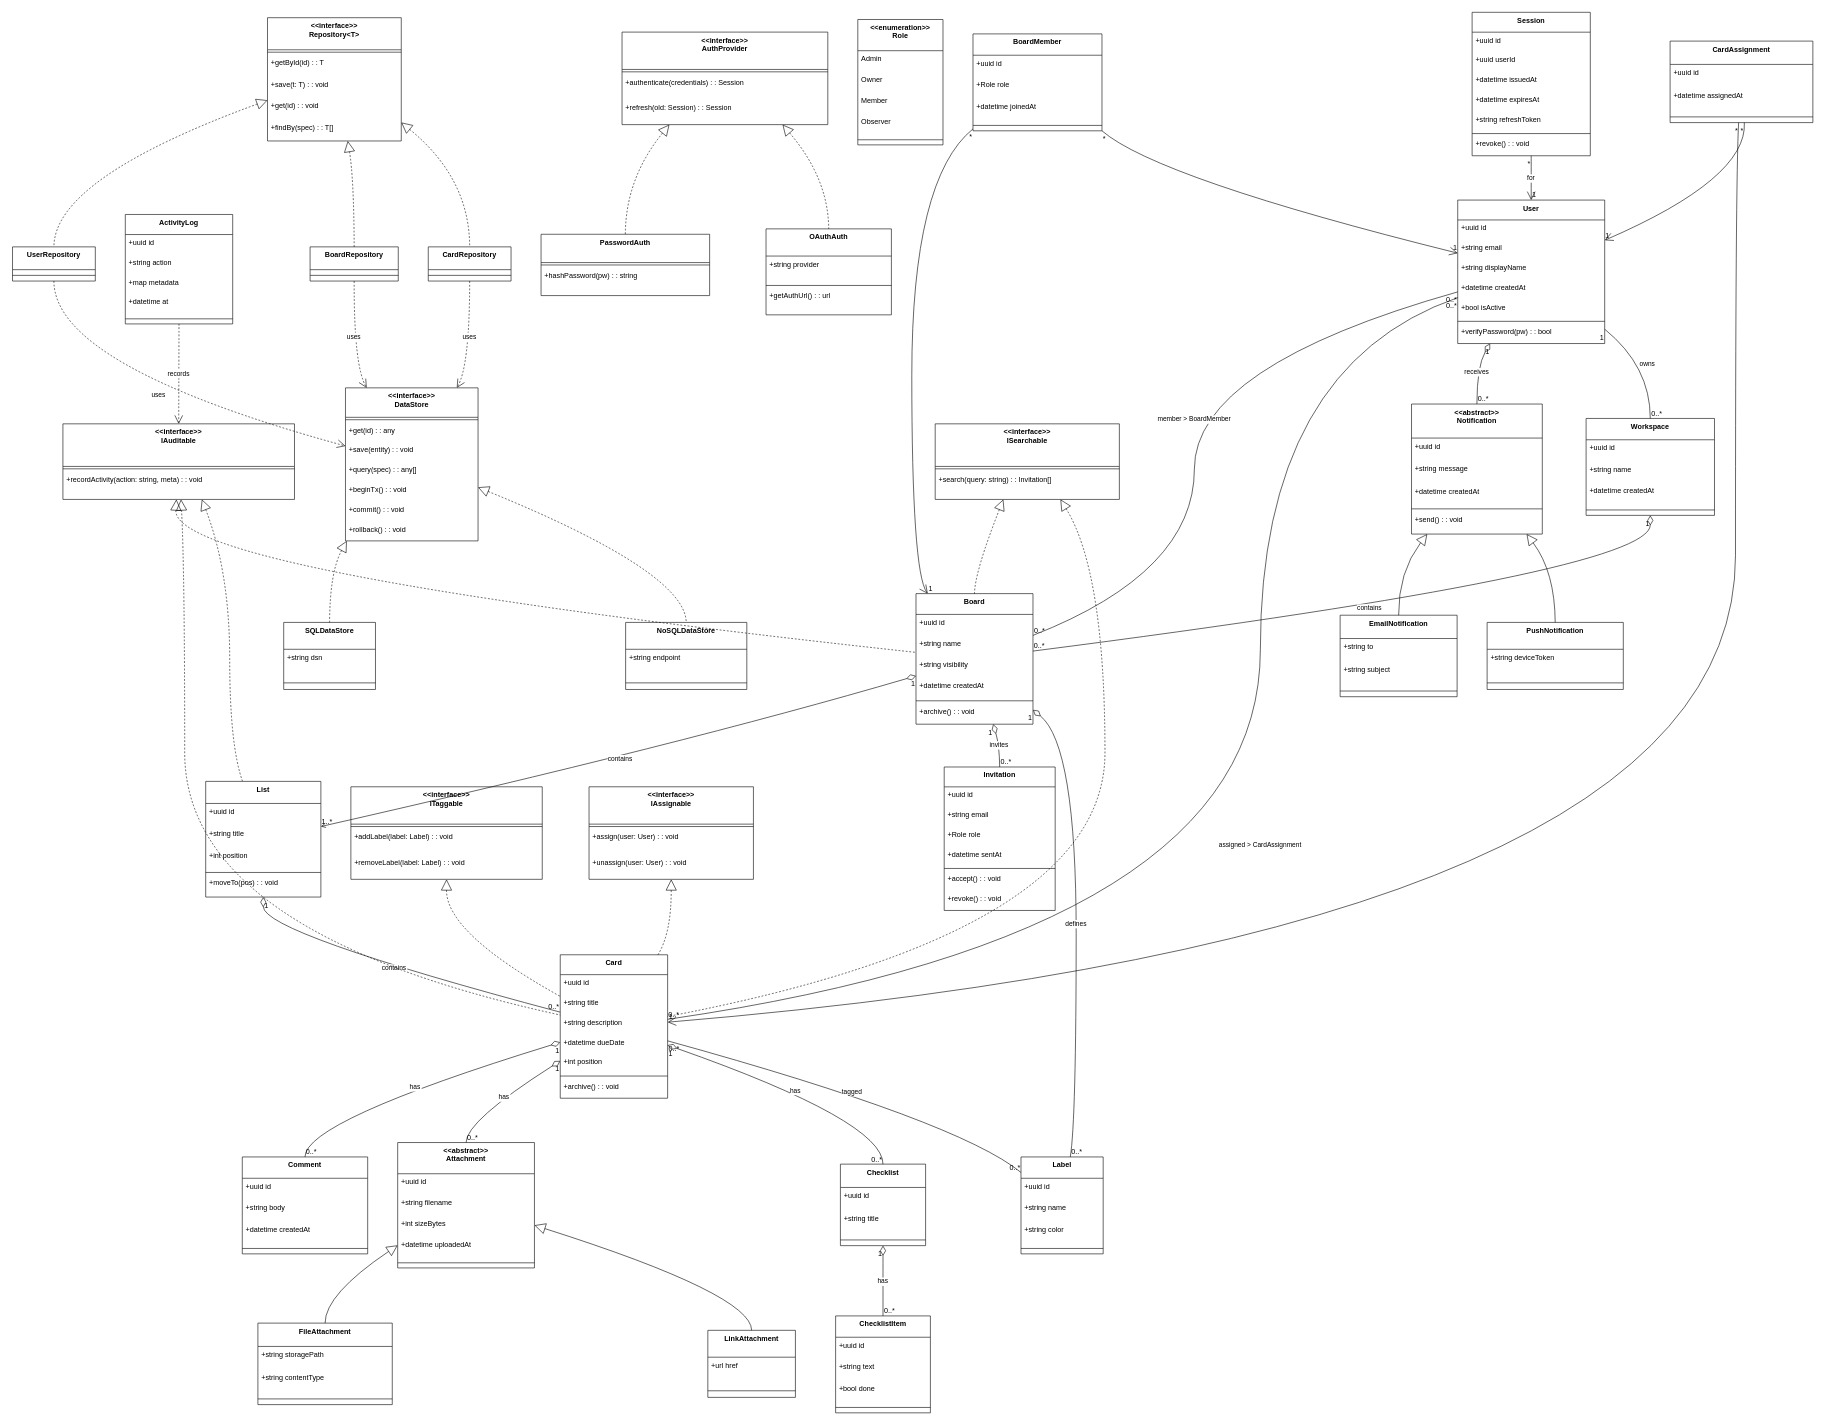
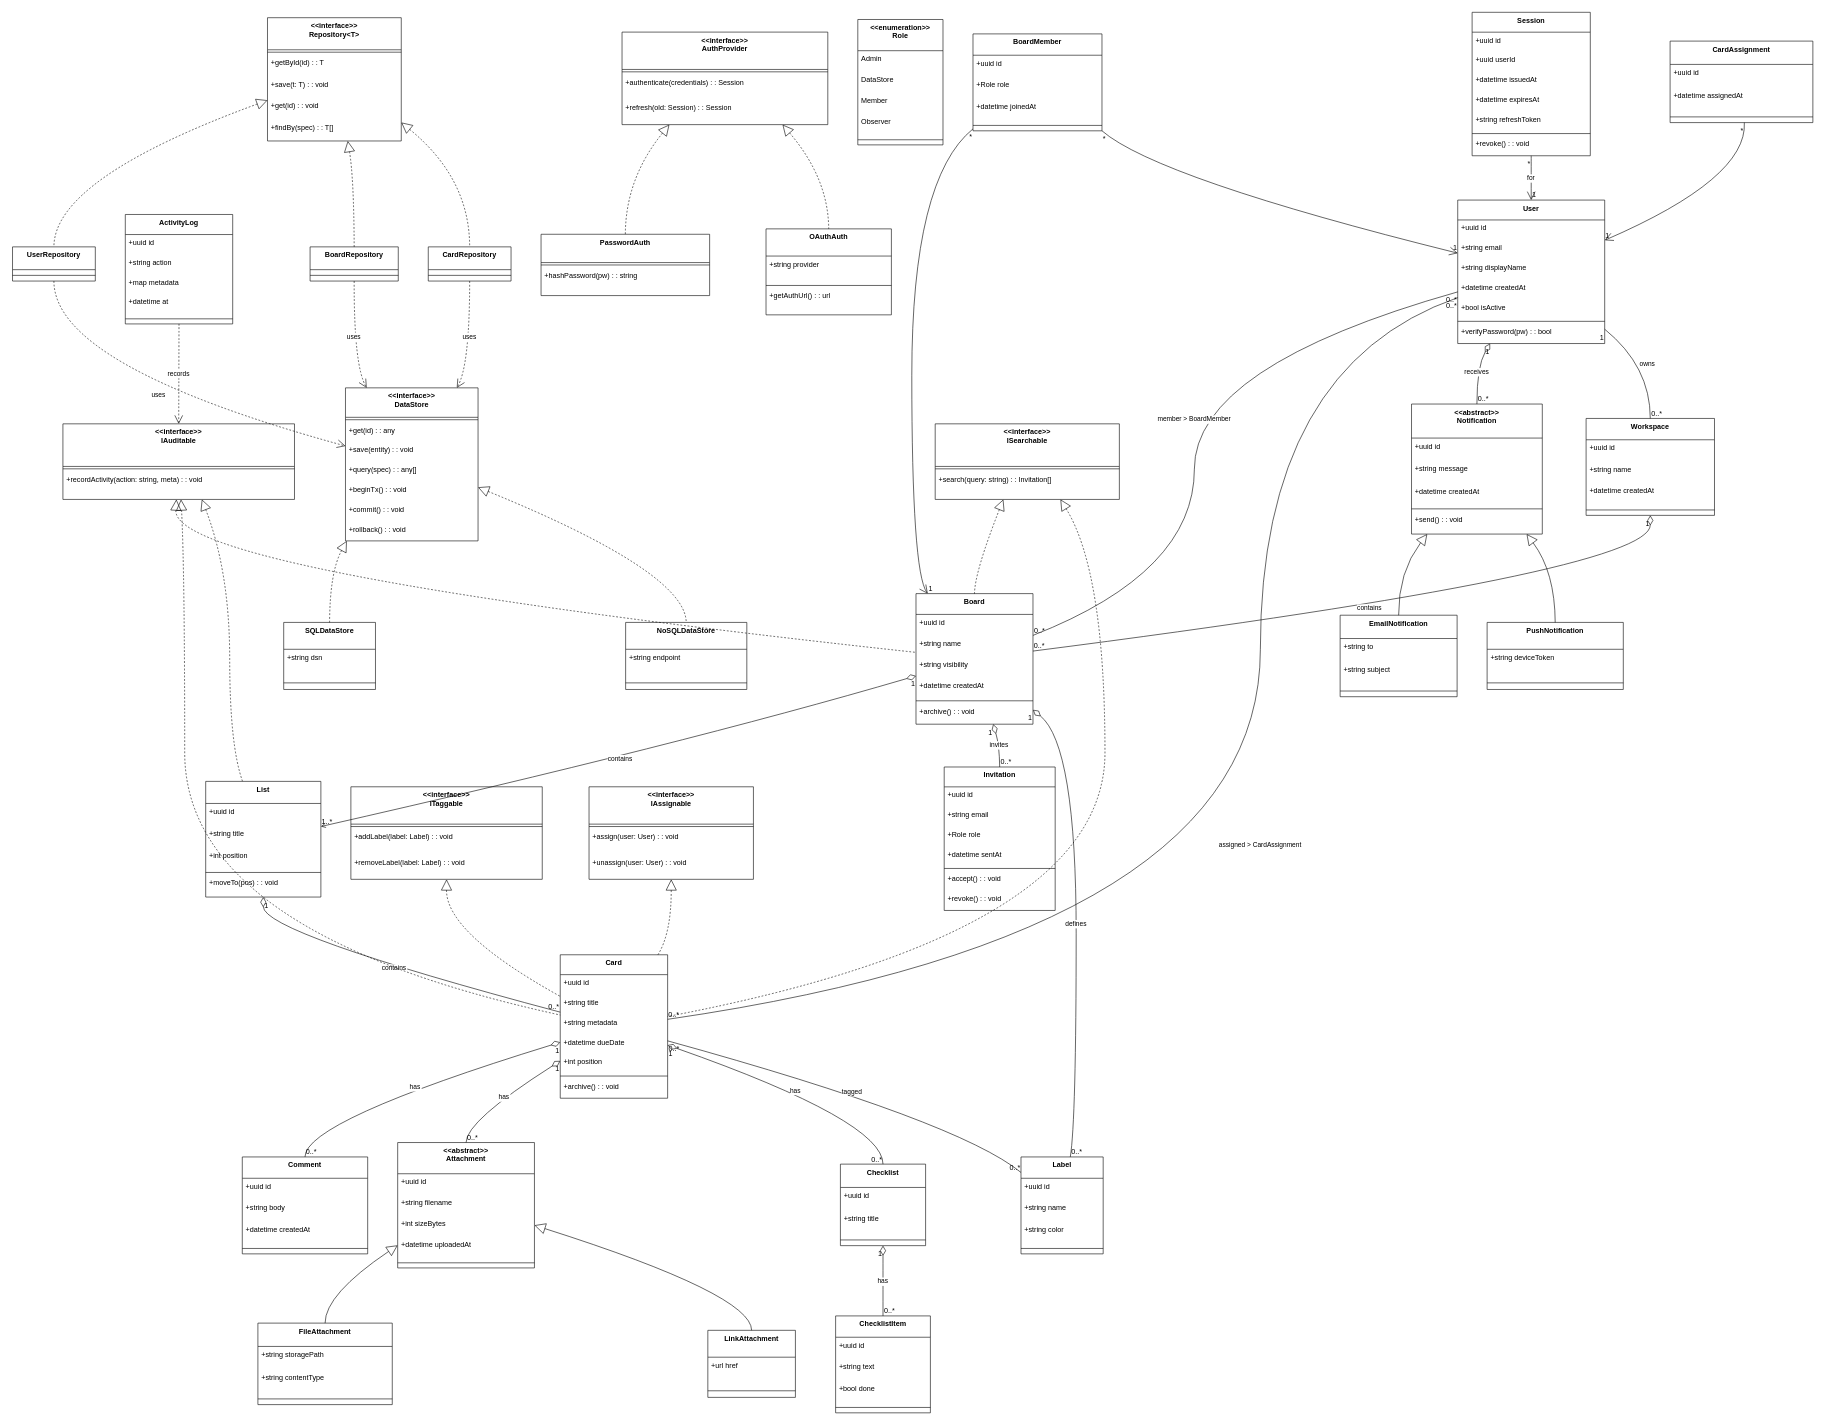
- <mxCell id="95" value="Owner" style="text;strokeColor=none;fillColor=none;align=left;verticalAlign=top;spacingLeft=4;spacingRight=4;overflow=hidden;rotatable=0;points=[[0,0.5],[1,0.5]];portConstraint=eastwest;" vertex="1" parent="93"><mxGeometry y="87" width="142" height="35" as="geometry" /></mxCell>
+ <mxCell id="95" value="DataStore" style="text;strokeColor=none;fillColor=none;align=left;verticalAlign=top;spacingLeft=4;spacingRight=4;overflow=hidden;rotatable=0;points=[[0,0.5],[1,0.5]];portConstraint=eastwest;" vertex="1" parent="93"><mxGeometry y="87" width="142" height="35" as="geometry" /></mxCell>
- <mxCell id="205" value="" style="curved=1;startArrow=none;endArrow=open;endSize=12;exitX=0.48;exitY=1;entryX=1;entryY=0.47;rounded=0;" edge="1" parent="1" source="104" target="28"><mxGeometry relative="1" as="geometry"><Array as="points"><mxPoint x="2892" y="297" /><mxPoint x="2892" y="1555" /></Array></mxGeometry></mxCell>
- <mxCell id="206" value="*" style="edgeLabel;resizable=0;labelBackgroundColor=none;fontSize=12;align=right;verticalAlign=top;" vertex="1" parent="205"><mxGeometry x="-1" relative="1" as="geometry" /></mxCell>
- <mxCell id="207" value="1" style="edgeLabel;resizable=0;labelBackgroundColor=none;fontSize=12;align=left;verticalAlign=bottom;" vertex="1" parent="205"><mxGeometry x="1" relative="1" as="geometry" /></mxCell>
- <mxCell id="31" value="+string description" style="text;strokeColor=none;fillColor=none;align=left;verticalAlign=top;spacingLeft=4;spacingRight=4;overflow=hidden;rotatable=0;points=[[0,0.5],[1,0.5]];portConstraint=eastwest;" vertex="1" parent="28"><mxGeometry y="99.143" width="179" height="33" as="geometry" /></mxCell>
+ <mxCell id="31" value="+string metadata" style="text;strokeColor=none;fillColor=none;align=left;verticalAlign=top;spacingLeft=4;spacingRight=4;overflow=hidden;rotatable=0;points=[[0,0.5],[1,0.5]];portConstraint=eastwest;" vertex="1" parent="28"><mxGeometry y="99.143" width="179" height="33" as="geometry" /></mxCell>
